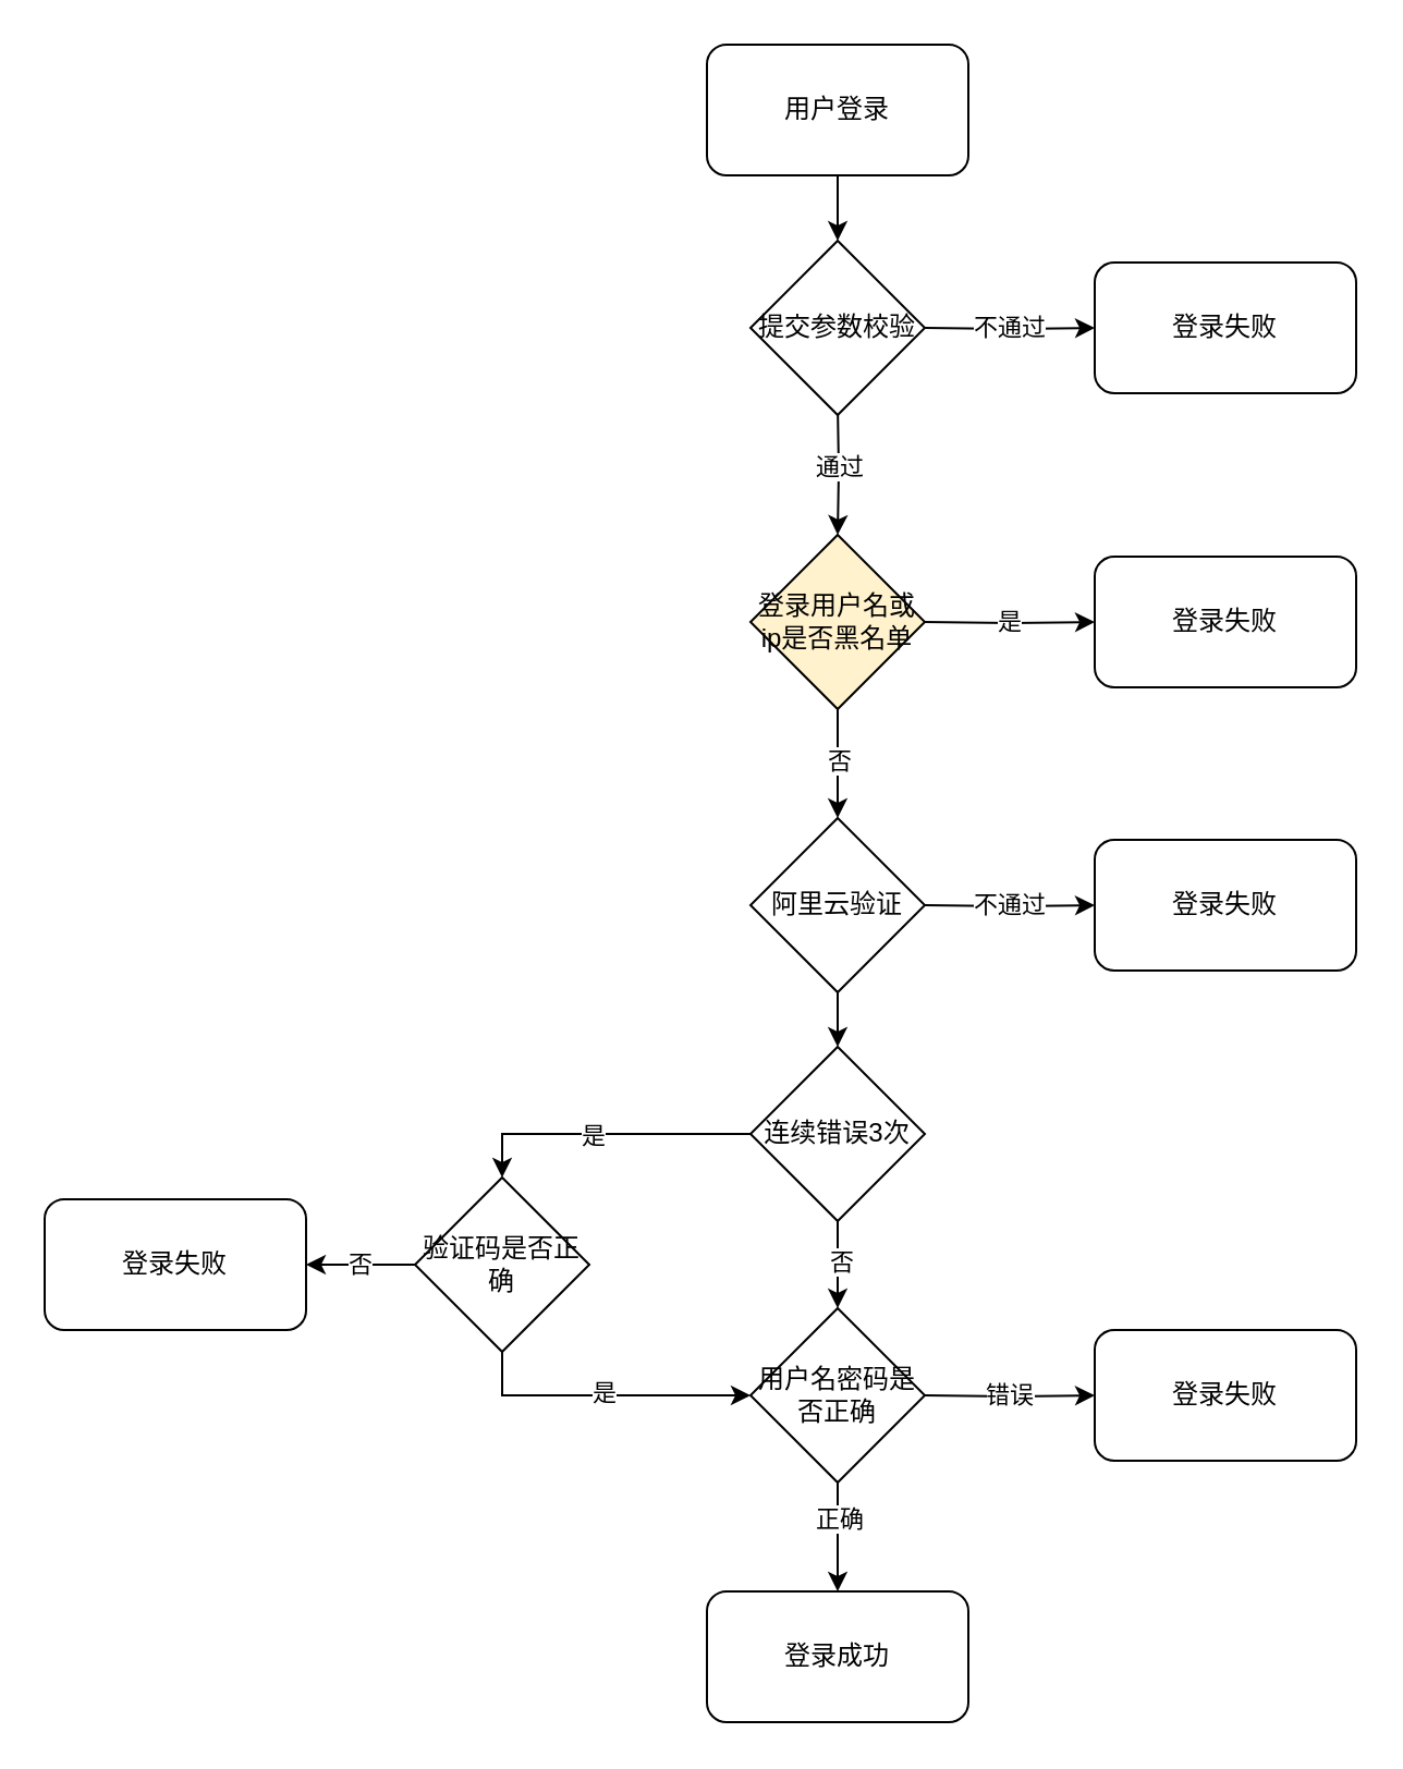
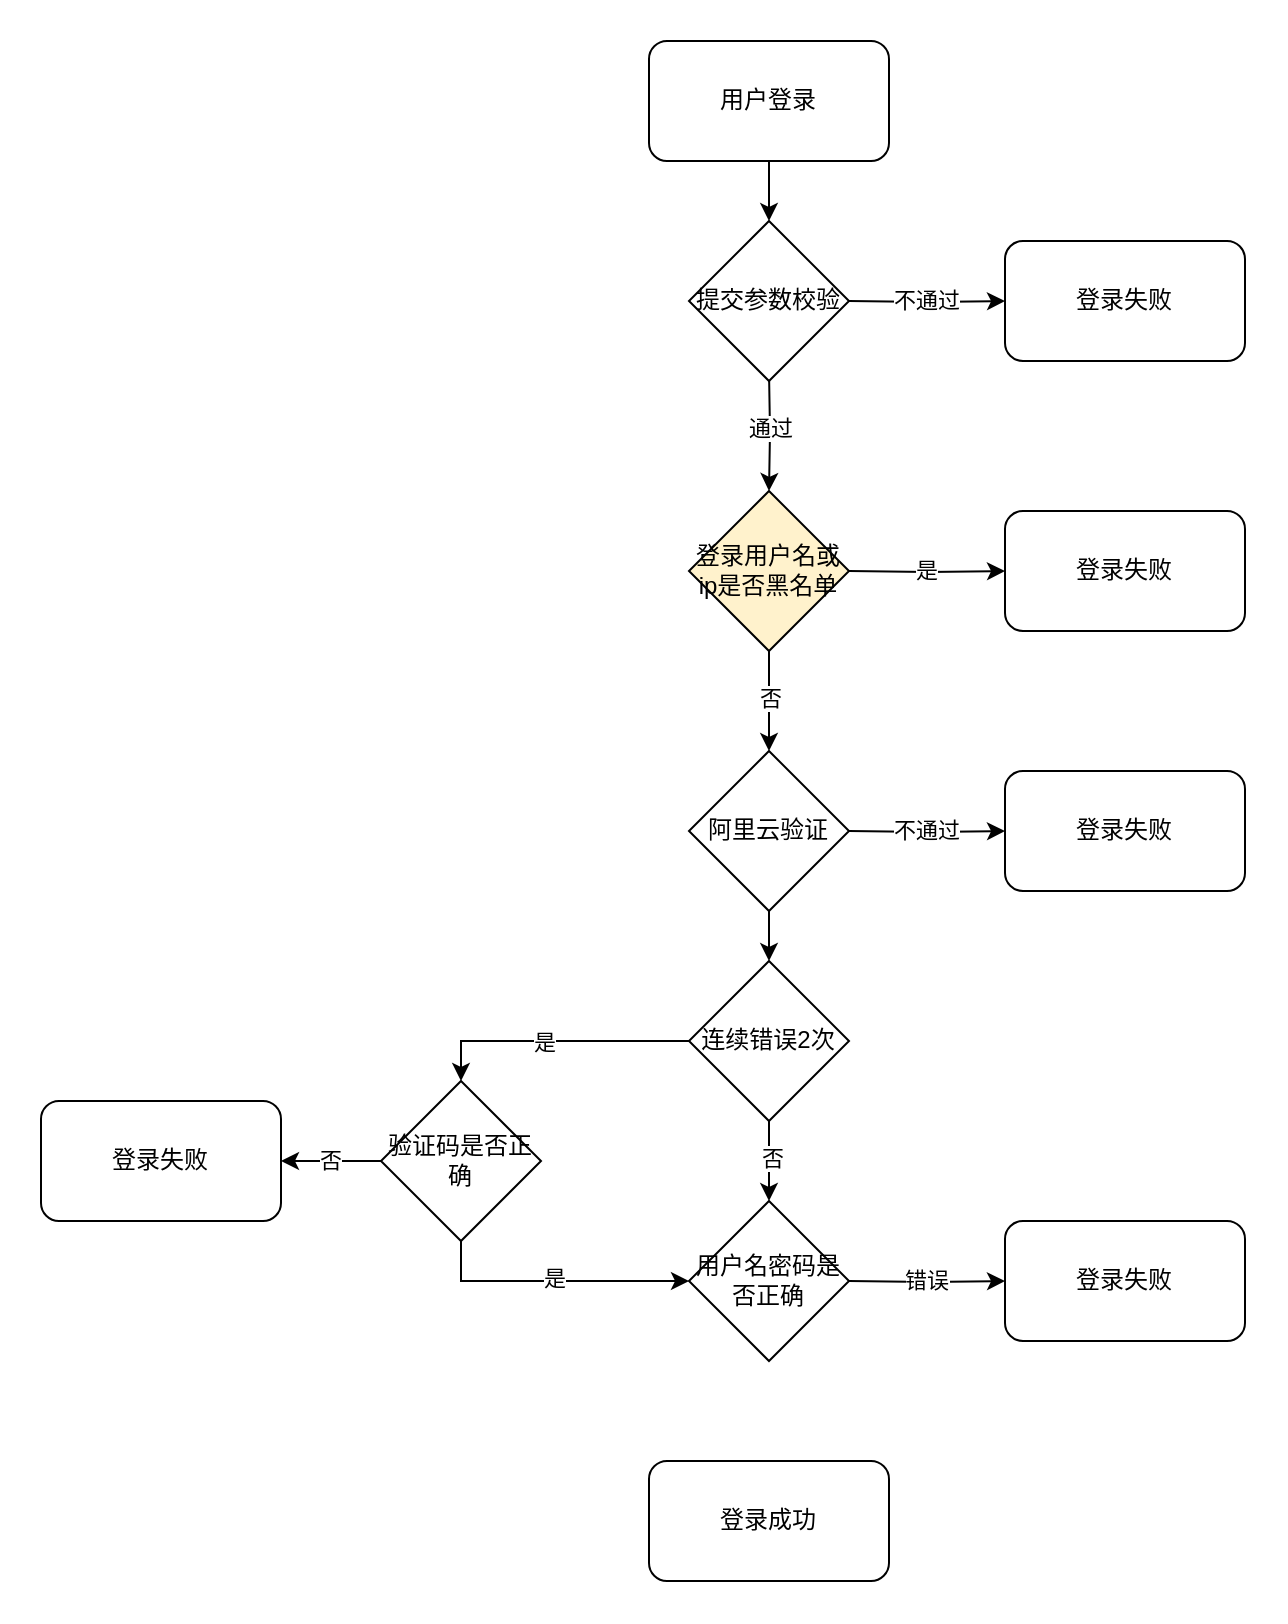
- <mxCell id="22" value="连续错误3次" style="rhombus;whiteSpace=wrap;html=1;" vertex="1" parent="1"><mxGeometry x="344" y="480" width="80" height="80" as="geometry" /></mxCell>
+ <mxCell id="22" value="连续错误2次" style="rhombus;whiteSpace=wrap;html=1;" vertex="1" parent="1"><mxGeometry x="344" y="480" width="80" height="80" as="geometry" /></mxCell>
- <mxCell id="23" style="edgeStyle=orthogonalEdgeStyle;rounded=0;orthogonalLoop=1;jettySize=auto;html=1;exitX=0.5;exitY=1;exitDx=0;exitDy=0;" edge="1" parent="1" source="25" target="28"><mxGeometry relative="1" as="geometry" /></mxCell>
- <mxCell id="24" value="正确" style="edgeLabel;html=1;align=center;verticalAlign=middle;resizable=0;points=[];" vertex="1" connectable="0" parent="23"><mxGeometry x="-0.36" relative="1" as="geometry"><mxPoint as="offset" /></mxGeometry></mxCell>
